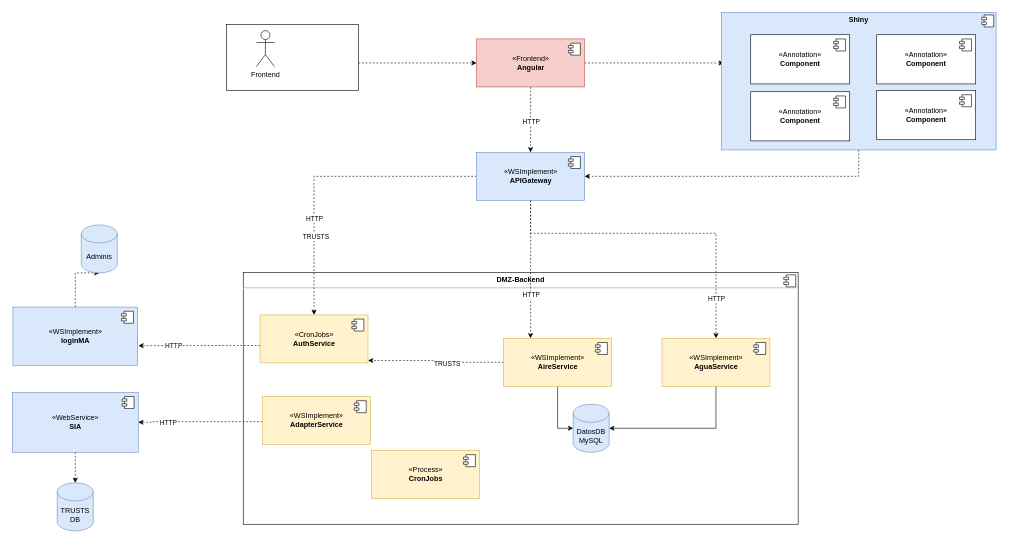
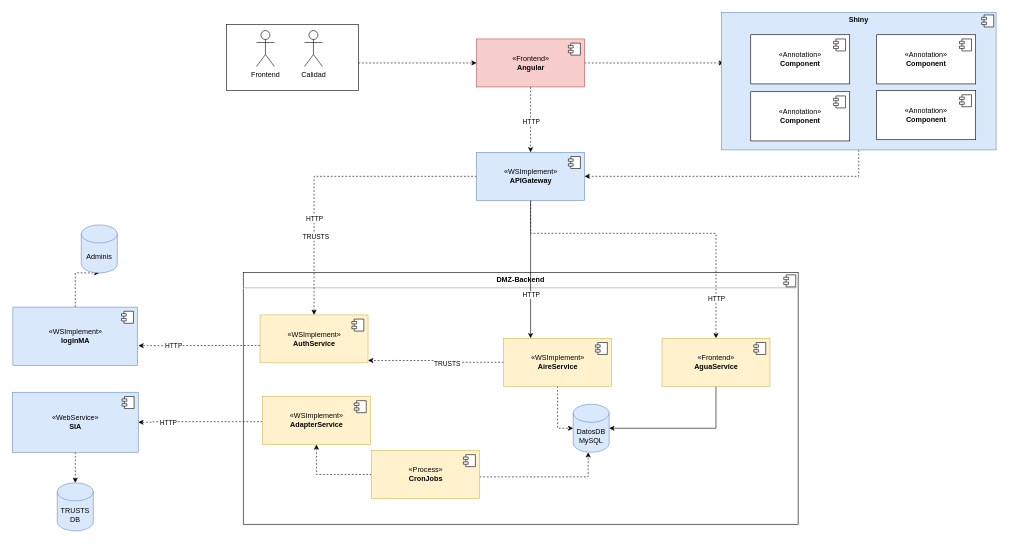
+ <mxCell id="24" value="Calidad" style="shape=umlActor;verticalLabelPosition=bottom;verticalAlign=top;html=1;" parent="1" vertex="1"><mxGeometry x="507" y="50" width="30" height="60" as="geometry" /></mxCell>
- <mxCell id="53" style="edgeStyle=orthogonalEdgeStyle;rounded=0;orthogonalLoop=1;jettySize=auto;html=1;entryX=0.25;entryY=0;entryDx=0;entryDy=0;dashed=1;" parent="1" source="57" target="21" edge="1"><mxGeometry relative="1" as="geometry" /></mxCell>
+ <mxCell id="53" style="edgeStyle=orthogonalEdgeStyle;rounded=0;orthogonalLoop=1;jettySize=auto;html=1;entryX=0.25;entryY=0;entryDx=0;entryDy=0;dashed=0;" parent="1" source="57" target="21" edge="1"><mxGeometry relative="1" as="geometry" /></mxCell>
- <mxCell id="16" value="«CronJobs»&lt;br&gt;&lt;b&gt;AuthService&lt;/b&gt;" style="html=1;dropTarget=0;fillColor=#fff2cc;strokeColor=#d6b656;" parent="1" vertex="1"><mxGeometry x="433" y="524" width="180" height="80" as="geometry" /></mxCell>
+ <mxCell id="16" value="«WSImplement»&lt;br&gt;&lt;b&gt;AuthService&lt;/b&gt;" style="html=1;dropTarget=0;fillColor=#fff2cc;strokeColor=#d6b656;" parent="1" vertex="1"><mxGeometry x="433" y="524" width="180" height="80" as="geometry" /></mxCell>
- <mxCell id="60" value="«WSImplement»&lt;br&gt;&lt;b&gt;AguaService&lt;/b&gt;" style="html=1;dropTarget=0;fillColor=#fff2cc;strokeColor=#d6b656;" parent="1" vertex="1"><mxGeometry x="1103" y="563" width="180" height="80" as="geometry" /></mxCell>
+ <mxCell id="60" value="«Frontend»&lt;br&gt;&lt;b&gt;AguaService&lt;/b&gt;" style="html=1;dropTarget=0;fillColor=#fff2cc;strokeColor=#d6b656;" parent="1" vertex="1"><mxGeometry x="1103" y="563" width="180" height="80" as="geometry" /></mxCell>
- <mxCell id="20" style="edgeStyle=orthogonalEdgeStyle;rounded=0;orthogonalLoop=1;jettySize=auto;html=1;entryX=0;entryY=0.5;entryDx=0;entryDy=0;entryPerimeter=0;dashed=0;" parent="1" source="21" target="23" edge="1"><mxGeometry relative="1" as="geometry" /></mxCell>
+ <mxCell id="20" style="edgeStyle=orthogonalEdgeStyle;rounded=0;orthogonalLoop=1;jettySize=auto;html=1;entryX=0;entryY=0.5;entryDx=0;entryDy=0;entryPerimeter=0;dashed=1;" parent="1" source="21" target="23" edge="1"><mxGeometry relative="1" as="geometry" /></mxCell>
+ <mxCell id="31" style="edgeStyle=orthogonalEdgeStyle;rounded=0;orthogonalLoop=1;jettySize=auto;html=1;dashed=1;" parent="1" source="32" target="23" edge="1"><mxGeometry relative="1" as="geometry"><Array as="points"><mxPoint x="980" y="794" /></Array></mxGeometry></mxCell>
+ <mxCell id="30" style="edgeStyle=orthogonalEdgeStyle;rounded=0;orthogonalLoop=1;jettySize=auto;html=1;dashed=1;" parent="1" source="32" target="12" edge="1"><mxGeometry relative="1" as="geometry" /></mxCell>
